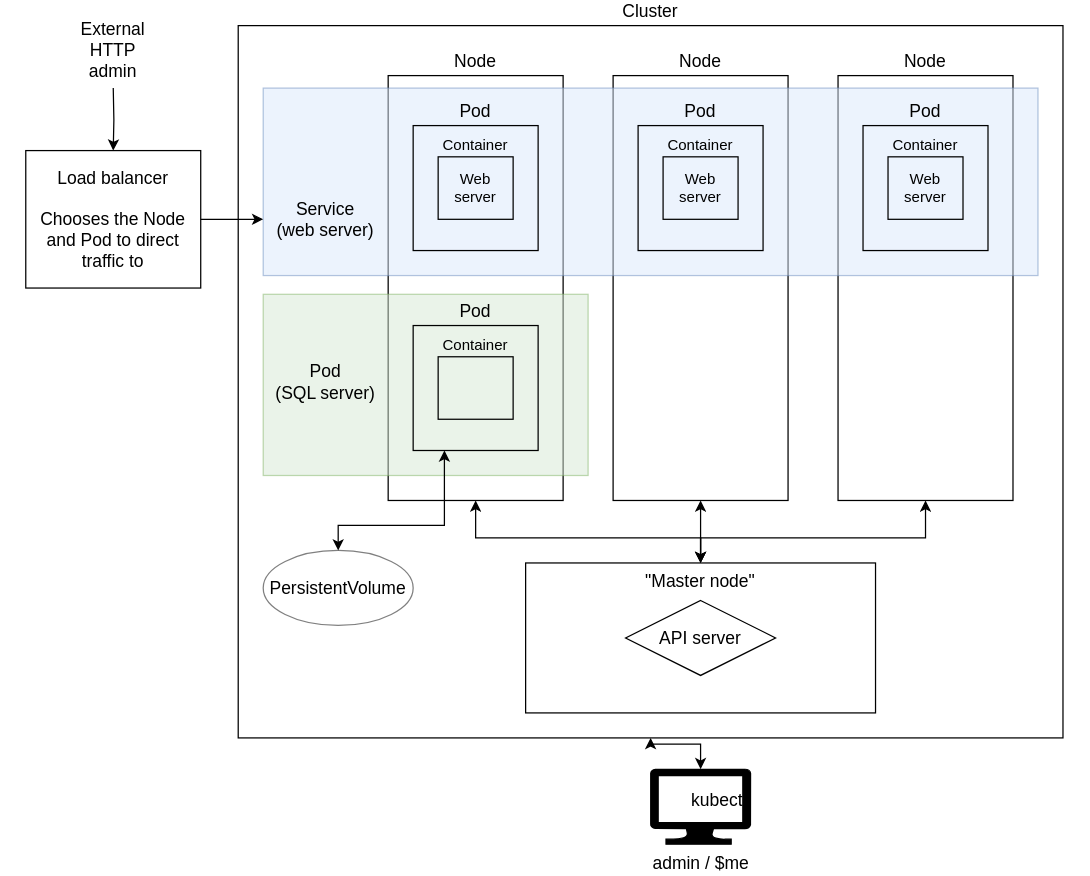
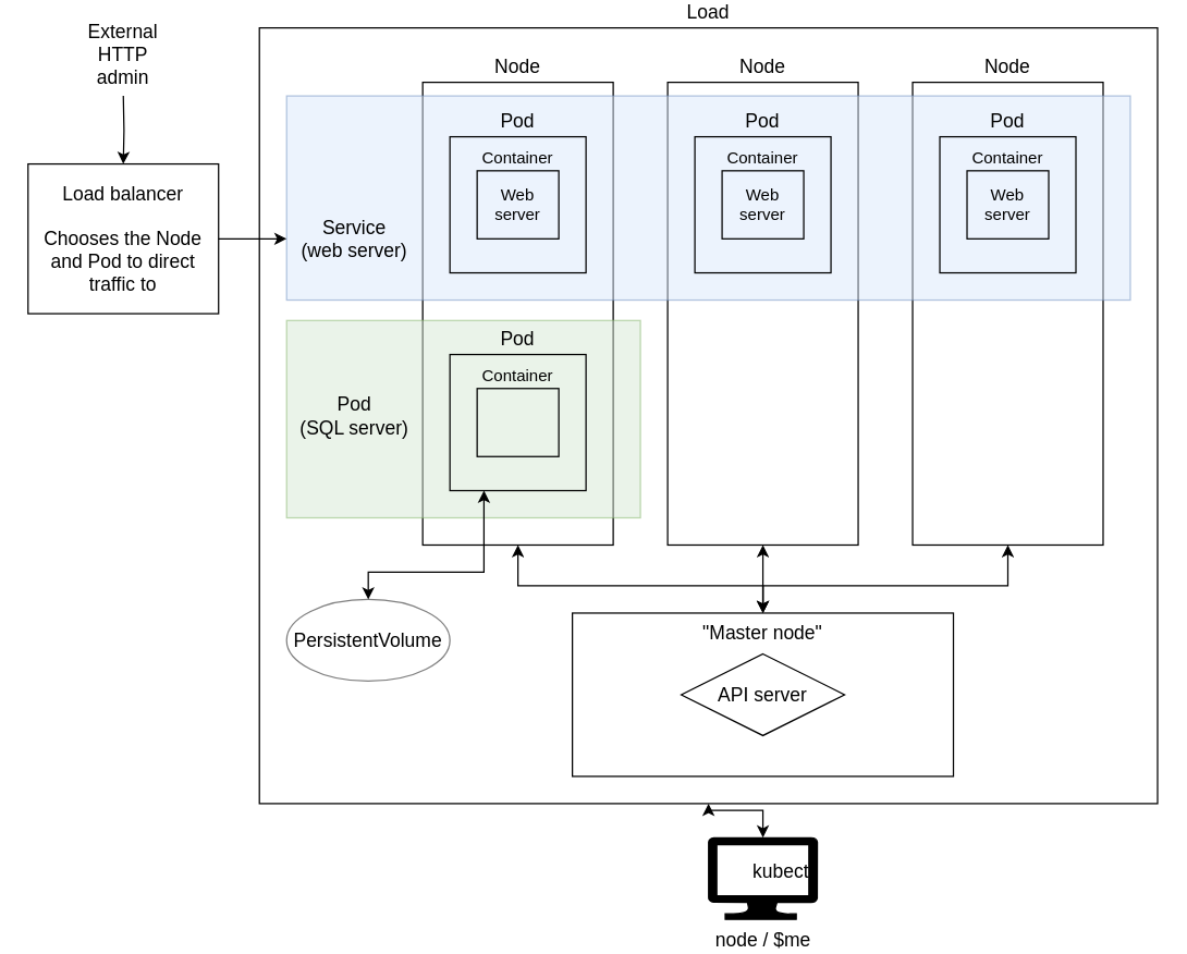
- <mxCell id="3" value="Cluster" style="rounded=0;whiteSpace=wrap;html=1;labelPosition=center;verticalLabelPosition=top;align=center;verticalAlign=bottom;fontSize=14;fillColor=none;" vertex="1" parent="1"><mxGeometry x="190" y="20" width="660" height="570" as="geometry" /></mxCell>
+ <mxCell id="3" value="Load" style="rounded=0;whiteSpace=wrap;html=1;labelPosition=center;verticalLabelPosition=top;align=center;verticalAlign=bottom;fontSize=14;fillColor=none;" vertex="1" parent="1"><mxGeometry x="190" y="20" width="660" height="570" as="geometry" /></mxCell>
- <mxCell id="12" value="admin / $me" style="verticalLabelPosition=bottom;html=1;verticalAlign=top;align=center;shape=mxgraph.azure.computer;pointerEvents=1;fontSize=14;fillColor=#000000;labelPosition=center;" vertex="1" parent="1"><mxGeometry x="520" y="615" width="80" height="60" as="geometry" /></mxCell>
+ <mxCell id="12" value="node / $me" style="verticalLabelPosition=bottom;html=1;verticalAlign=top;align=center;shape=mxgraph.azure.computer;pointerEvents=1;fontSize=14;fillColor=#000000;labelPosition=center;" vertex="1" parent="1"><mxGeometry x="520" y="615" width="80" height="60" as="geometry" /></mxCell>
